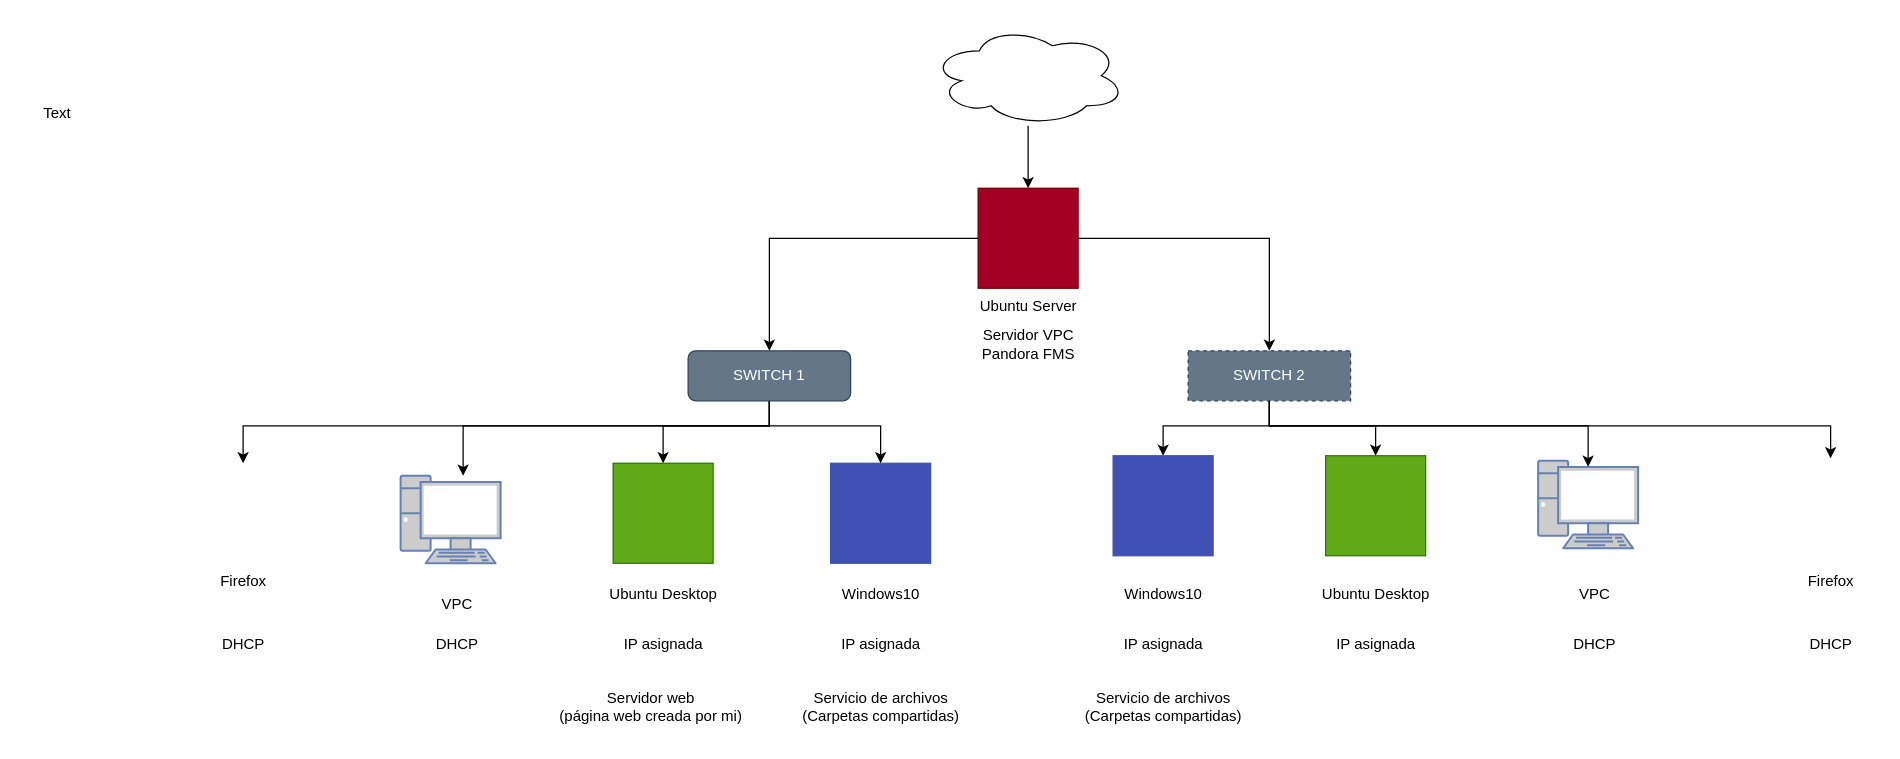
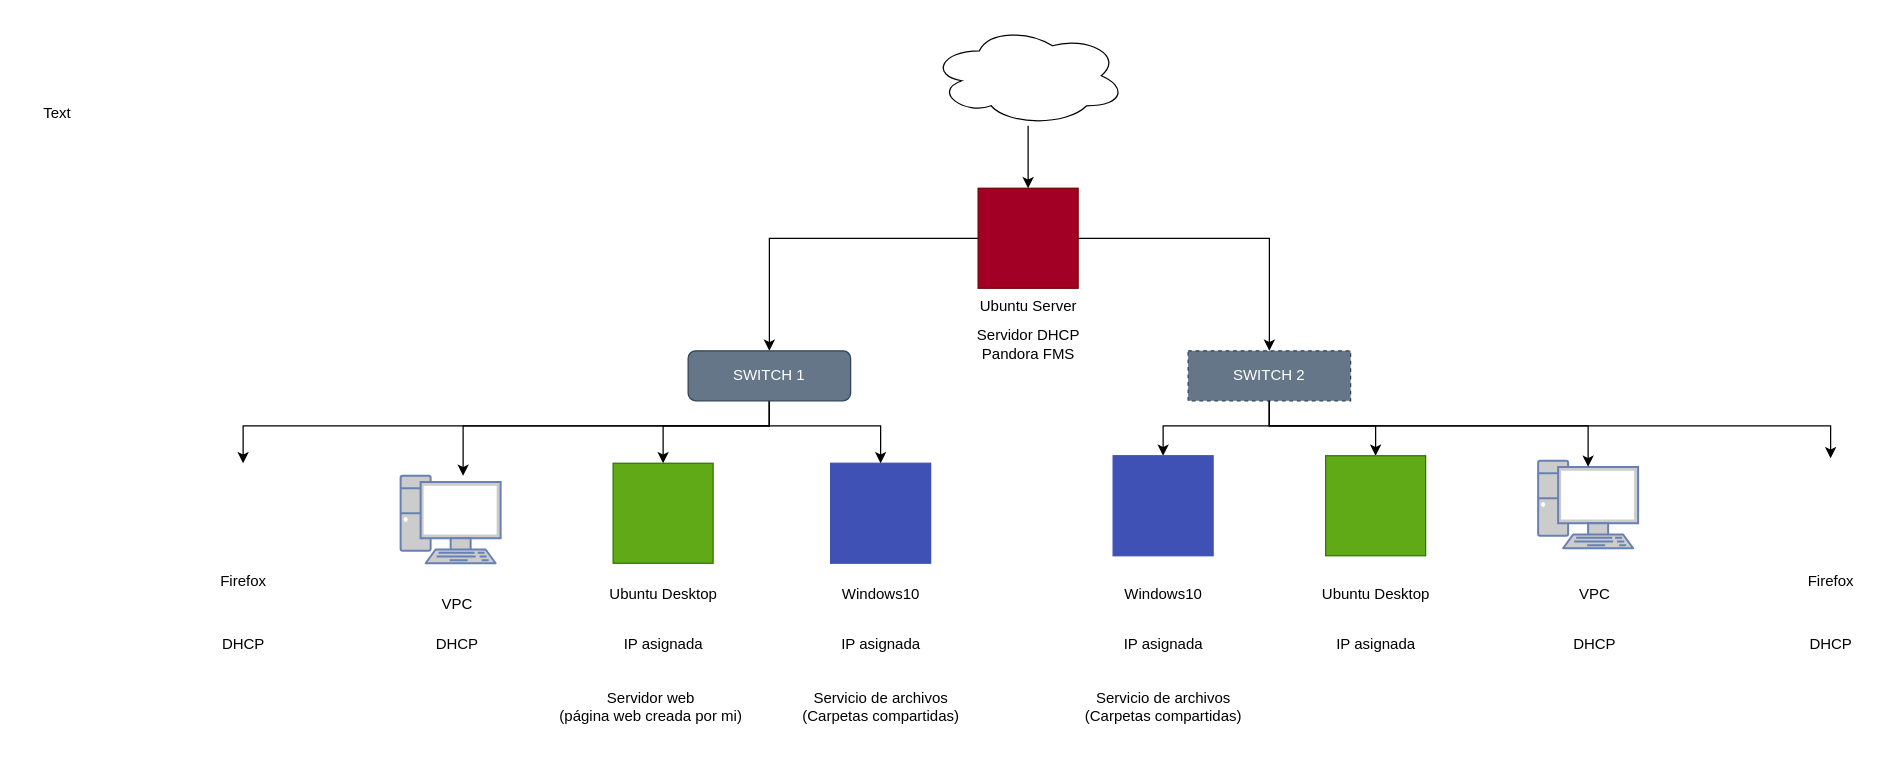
- <mxCell id="34" value="&lt;div&gt;Servidor VPC&lt;/div&gt;&lt;div&gt;Pandora FMS&lt;br&gt;&lt;/div&gt;" style="text;html=1;align=center;verticalAlign=middle;resizable=0;points=[];autosize=1;strokeColor=none;fillColor=none;" vertex="1" parent="1"><mxGeometry x="767" y="255" width="110" height="40" as="geometry" /></mxCell>
+ <mxCell id="34" value="&lt;div&gt;Servidor DHCP&lt;/div&gt;&lt;div&gt;Pandora FMS&lt;br&gt;&lt;/div&gt;" style="text;html=1;align=center;verticalAlign=middle;resizable=0;points=[];autosize=1;strokeColor=none;fillColor=none;" vertex="1" parent="1"><mxGeometry x="767" y="255" width="110" height="40" as="geometry" /></mxCell>
